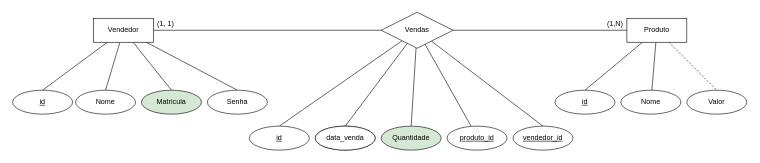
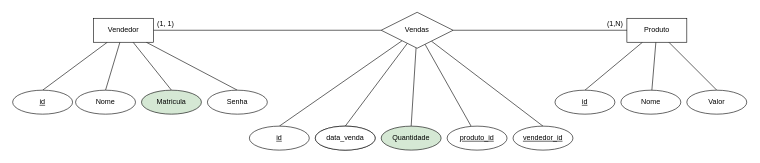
- <mxCell id="10" style="edgeStyle=none;rounded=0;orthogonalLoop=1;jettySize=auto;html=1;entryX=0.5;entryY=0;entryDx=0;entryDy=0;endArrow=none;endFill=0;dashed=1;" parent="1" source="11" target="26" edge="1"><mxGeometry relative="1" as="geometry" /></mxCell>
+ <mxCell id="10" style="edgeStyle=none;rounded=0;orthogonalLoop=1;jettySize=auto;html=1;entryX=0.5;entryY=0;entryDx=0;entryDy=0;endArrow=none;endFill=0;" parent="1" source="11" target="26" edge="1"><mxGeometry relative="1" as="geometry" /></mxCell>
